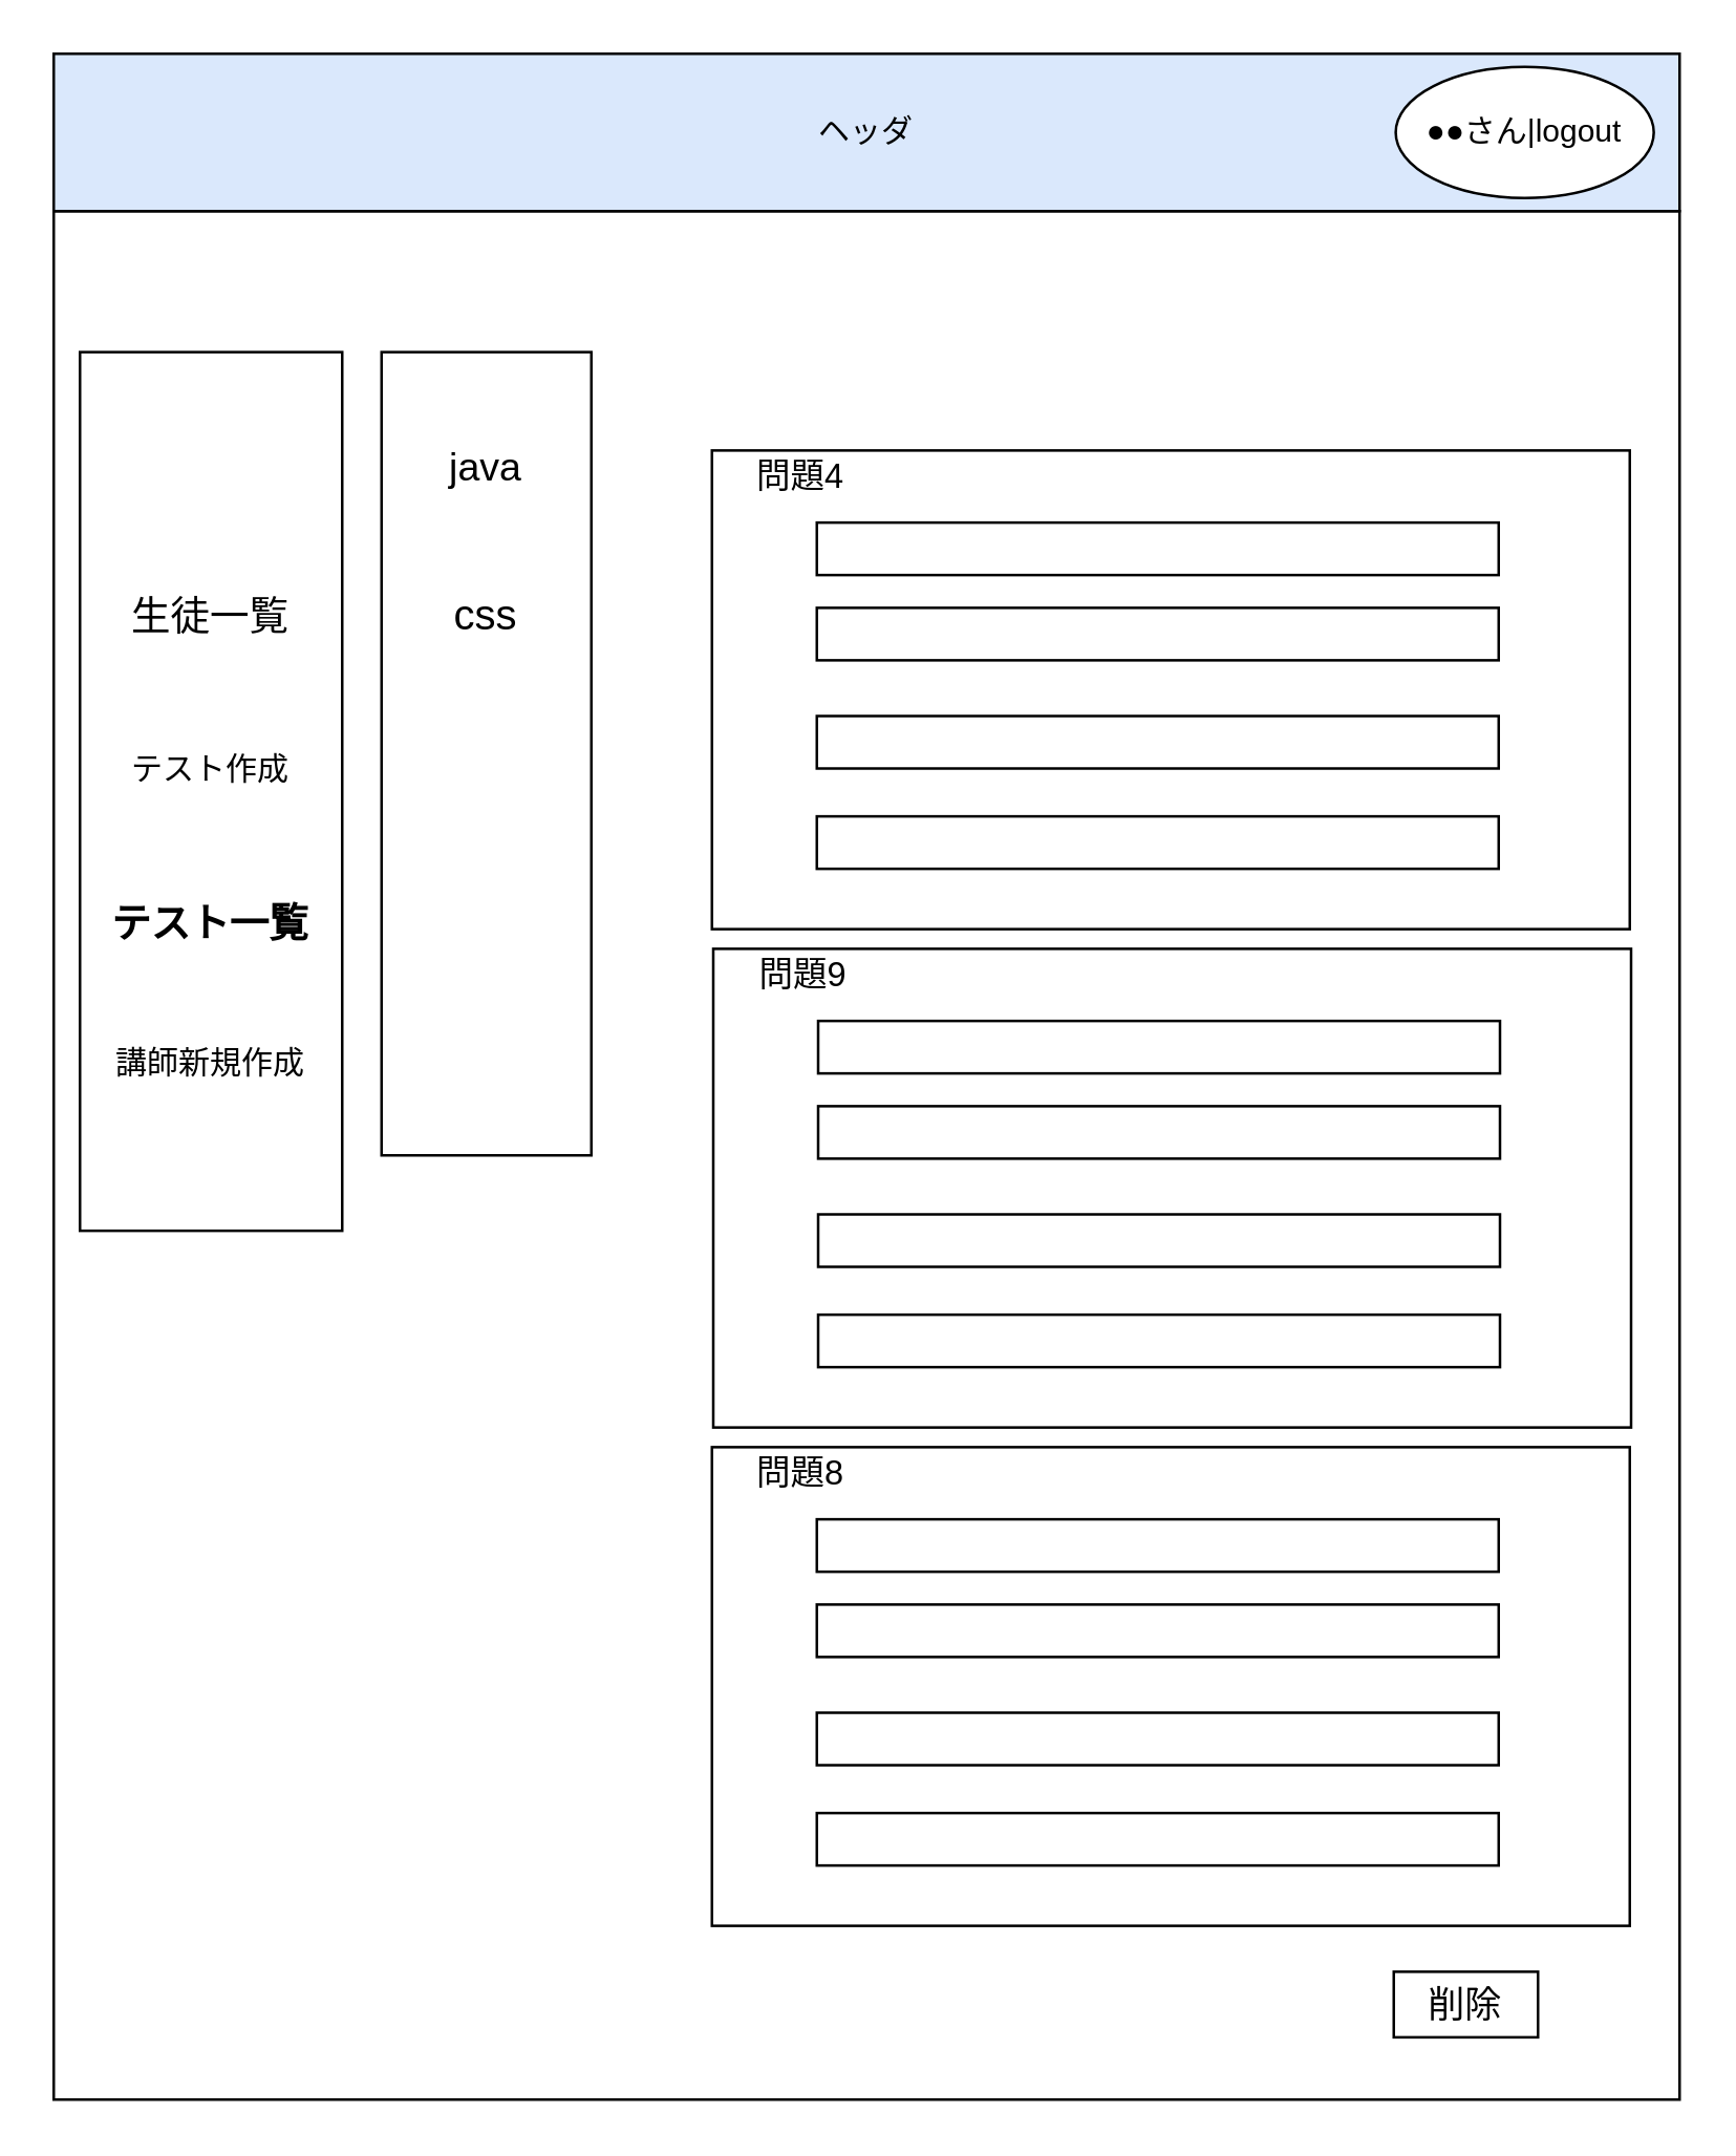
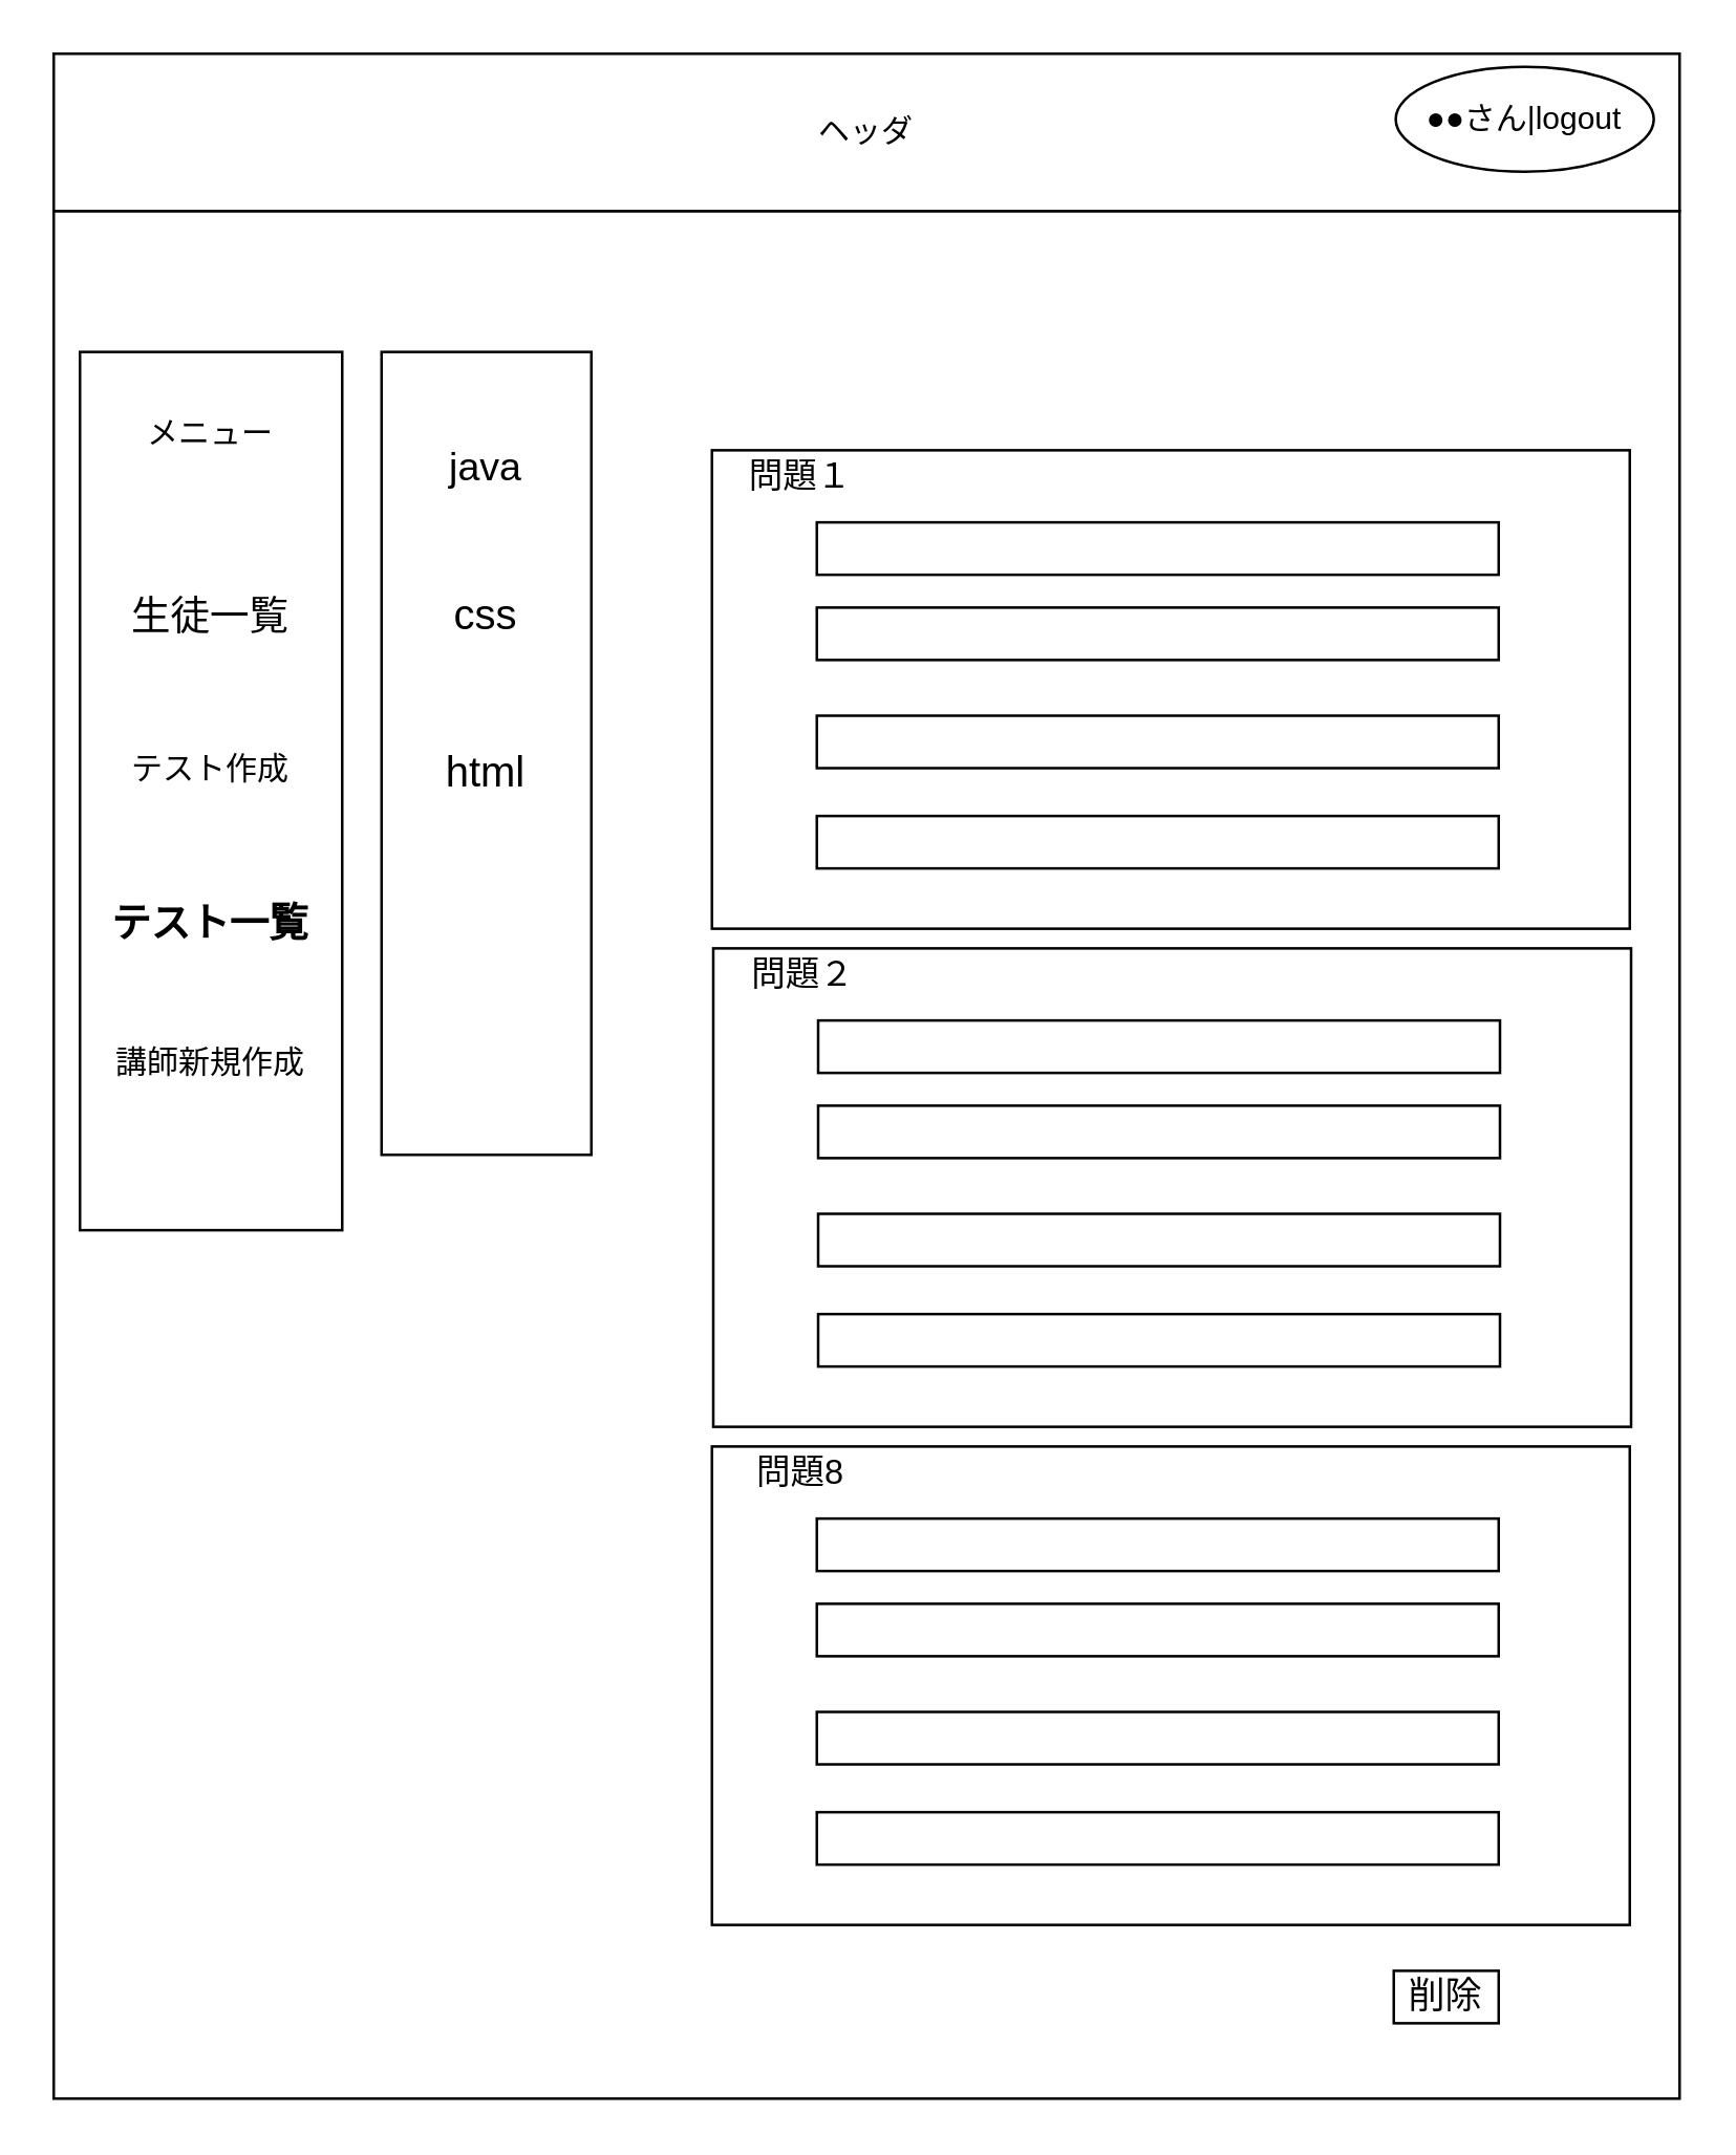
- <mxCell id="36" value="ヘッダ" style="rounded=0;whiteSpace=wrap;html=1;fillColor=#dae8fc;" vertex="1" parent="35"><mxGeometry width="620" height="60" as="geometry" /></mxCell>
+ <mxCell id="36" value="ヘッダ" style="rounded=0;whiteSpace=wrap;html=1;" vertex="1" parent="35"><mxGeometry width="620" height="60" as="geometry" /></mxCell>
- <mxCell id="37" value="●●さん|logout" style="ellipse;whiteSpace=wrap;html=1;fontSize=12;" vertex="1" parent="35"><mxGeometry x="511.746" y="5" width="98.413" height="50" as="geometry" /></mxCell>
+ <mxCell id="37" value="●●さん|logout" style="ellipse;whiteSpace=wrap;html=1;fontSize=12;" vertex="1" parent="35"><mxGeometry x="511.746" y="5" width="98.413" height="40" as="geometry" /></mxCell>
+ <mxCell id="30" value="&lt;span style=&quot;font-size: 12px;&quot;&gt;&lt;font style=&quot;font-size: 12px;&quot;&gt;メニュー&lt;/font&gt;&lt;/span&gt;" style="text;html=1;strokeColor=none;fillColor=none;align=center;verticalAlign=middle;whiteSpace=wrap;rounded=0;fontStyle=0;fontSize=12;" vertex="1" parent="1"><mxGeometry x="40" y="135" width="80" height="60" as="geometry" /></mxCell>
- <mxCell id="13" value="問題4" style="text;html=1;strokeColor=none;fillColor=none;align=center;verticalAlign=middle;whiteSpace=wrap;rounded=0;fontSize=13;" vertex="1" parent="1"><mxGeometry x="260" y="171.25" width="90" height="20" as="geometry" /></mxCell>
+ <mxCell id="13" value="問題１" style="text;html=1;strokeColor=none;fillColor=none;align=center;verticalAlign=middle;whiteSpace=wrap;rounded=0;fontSize=13;" vertex="1" parent="1"><mxGeometry x="260" y="171.25" width="90" height="20" as="geometry" /></mxCell>
+ <mxCell id="6" value="html&lt;br&gt;" style="text;html=1;strokeColor=none;fillColor=none;align=center;verticalAlign=middle;whiteSpace=wrap;rounded=0;fontStyle=0;fontSize=16;" vertex="1" parent="1"><mxGeometry x="145" y="263.75" width="80" height="60" as="geometry" /></mxCell>
- <mxCell id="20" value="問題9" style="text;html=1;strokeColor=none;fillColor=none;align=center;verticalAlign=middle;whiteSpace=wrap;rounded=0;fontSize=13;" vertex="1" parent="1"><mxGeometry x="260.5" y="361.25" width="90" height="20" as="geometry" /></mxCell>
+ <mxCell id="20" value="問題２" style="text;html=1;strokeColor=none;fillColor=none;align=center;verticalAlign=middle;whiteSpace=wrap;rounded=0;fontSize=13;" vertex="1" parent="1"><mxGeometry x="260.5" y="361.25" width="90" height="20" as="geometry" /></mxCell>
- <mxCell id="28" value="削除" style="rounded=0;whiteSpace=wrap;html=1;fontSize=14;" vertex="1" parent="1"><mxGeometry x="531" y="751.25" width="55" height="25" as="geometry" /></mxCell>
+ <mxCell id="28" value="削除" style="rounded=0;whiteSpace=wrap;html=1;fontSize=14;" vertex="1" parent="1"><mxGeometry x="531" y="751.25" width="40" height="20" as="geometry" /></mxCell>
